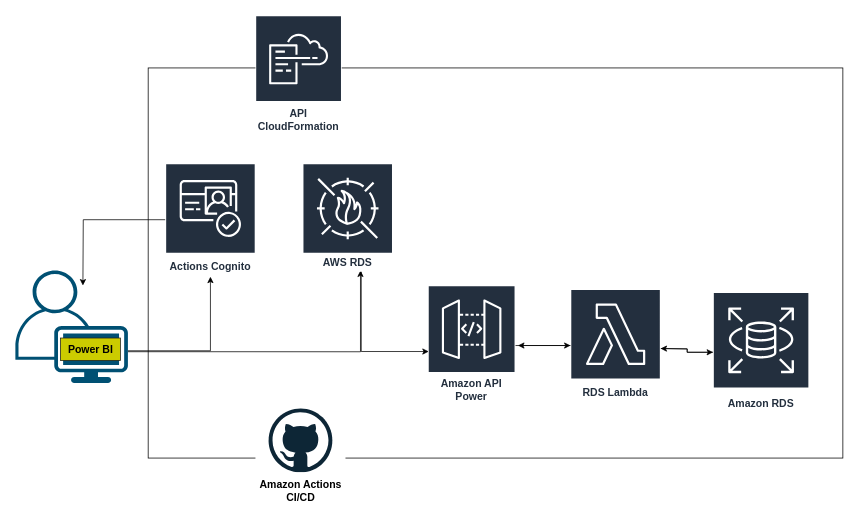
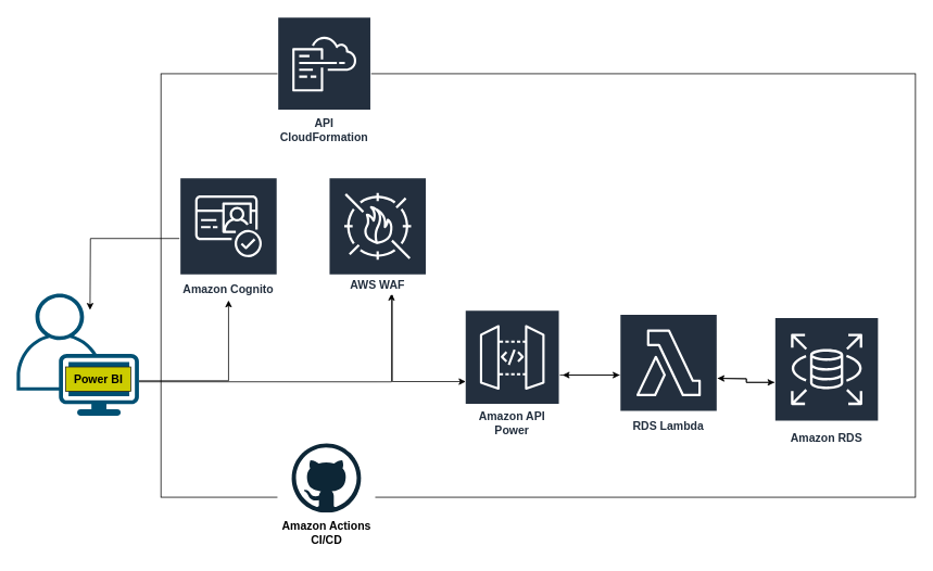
- <mxCell id="15" value="&lt;font style=&quot;font-size: 14px;&quot;&gt;AWS RDS&lt;/font&gt;" style="sketch=0;outlineConnect=0;fontColor=#232F3E;gradientColor=none;strokeColor=#ffffff;fillColor=#232F3E;dashed=0;verticalLabelPosition=middle;verticalAlign=bottom;align=center;html=1;whiteSpace=wrap;fontSize=10;fontStyle=1;spacing=3;shape=mxgraph.aws4.productIcon;prIcon=mxgraph.aws4.waf;" vertex="1" parent="1"><mxGeometry x="403" y="217.25" width="120" height="144.5" as="geometry" /></mxCell>
+ <mxCell id="15" value="&lt;font style=&quot;font-size: 14px;&quot;&gt;AWS WAF&lt;/font&gt;" style="sketch=0;outlineConnect=0;fontColor=#232F3E;gradientColor=none;strokeColor=#ffffff;fillColor=#232F3E;dashed=0;verticalLabelPosition=middle;verticalAlign=bottom;align=center;html=1;whiteSpace=wrap;fontSize=10;fontStyle=1;spacing=3;shape=mxgraph.aws4.productIcon;prIcon=mxgraph.aws4.waf;" vertex="1" parent="1"><mxGeometry x="403" y="217.25" width="120" height="144.5" as="geometry" /></mxCell>
- <mxCell id="10" value="&lt;font style=&quot;font-size: 14px;&quot;&gt;Actions Cognito&lt;/font&gt;" style="sketch=0;outlineConnect=0;fontColor=#232F3E;gradientColor=none;strokeColor=#ffffff;fillColor=#232F3E;dashed=0;verticalLabelPosition=middle;verticalAlign=bottom;align=center;html=1;whiteSpace=wrap;fontSize=10;fontStyle=1;spacing=3;shape=mxgraph.aws4.productIcon;prIcon=mxgraph.aws4.cognito;" parent="1" vertex="1"><mxGeometry x="220" y="217.25" width="120" height="150" as="geometry" /></mxCell>
+ <mxCell id="10" value="&lt;font style=&quot;font-size: 14px;&quot;&gt;Amazon Cognito&lt;/font&gt;" style="sketch=0;outlineConnect=0;fontColor=#232F3E;gradientColor=none;strokeColor=#ffffff;fillColor=#232F3E;dashed=0;verticalLabelPosition=middle;verticalAlign=bottom;align=center;html=1;whiteSpace=wrap;fontSize=10;fontStyle=1;spacing=3;shape=mxgraph.aws4.productIcon;prIcon=mxgraph.aws4.cognito;" parent="1" vertex="1"><mxGeometry x="220" y="217.25" width="120" height="150" as="geometry" /></mxCell>
